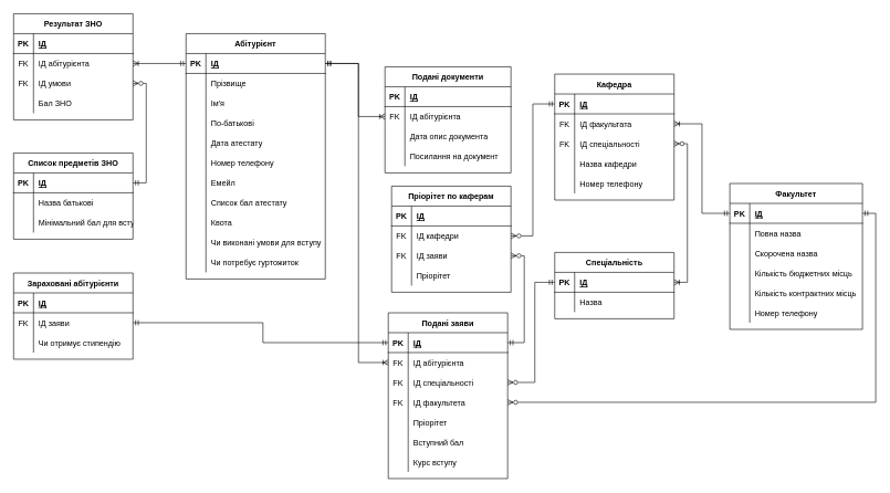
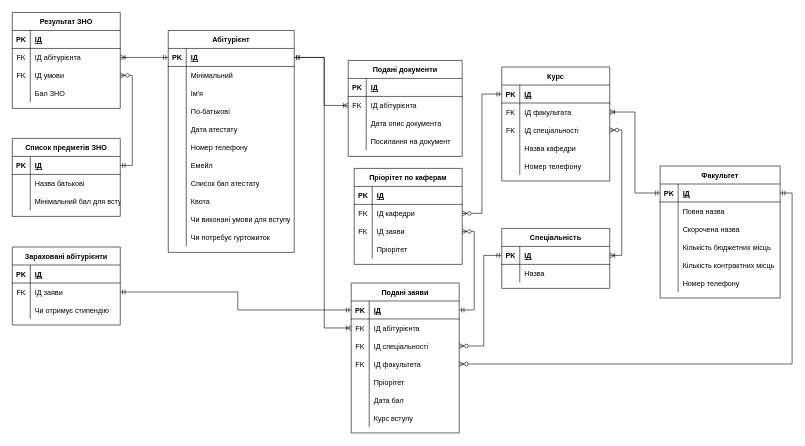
- <mxCell id="8" value="Прізвище" style="shape=partialRectangle;connectable=0;fillColor=none;top=0;left=0;bottom=0;right=0;align=left;spacingLeft=6;overflow=hidden;" parent="6" vertex="1"><mxGeometry x="30" width="180" height="30" as="geometry"><mxRectangle width="180" height="30" as="alternateBounds" /></mxGeometry></mxCell>
+ <mxCell id="8" value="Мінімальний" style="shape=partialRectangle;connectable=0;fillColor=none;top=0;left=0;bottom=0;right=0;align=left;spacingLeft=6;overflow=hidden;" parent="6" vertex="1"><mxGeometry x="30" width="180" height="30" as="geometry"><mxRectangle width="180" height="30" as="alternateBounds" /></mxGeometry></mxCell>
- <mxCell id="133" value="Кафедра" style="shape=table;startSize=30;container=1;collapsible=1;childLayout=tableLayout;fixedRows=1;rowLines=0;fontStyle=1;align=center;resizeLast=1;" parent="1" vertex="1"><mxGeometry x="836" y="111" width="180" height="190" as="geometry" /></mxCell>
+ <mxCell id="133" value="Курс" style="shape=table;startSize=30;container=1;collapsible=1;childLayout=tableLayout;fixedRows=1;rowLines=0;fontStyle=1;align=center;resizeLast=1;" parent="1" vertex="1"><mxGeometry x="836" y="111" width="180" height="190" as="geometry" /></mxCell>
- <mxCell id="103" value="Вступний бал" style="shape=partialRectangle;connectable=0;fillColor=none;top=0;left=0;bottom=0;right=0;align=left;spacingLeft=6;overflow=hidden;" parent="101" vertex="1"><mxGeometry x="30" width="150" height="30" as="geometry"><mxRectangle width="150" height="30" as="alternateBounds" /></mxGeometry></mxCell>
+ <mxCell id="103" value="Дата бал" style="shape=partialRectangle;connectable=0;fillColor=none;top=0;left=0;bottom=0;right=0;align=left;spacingLeft=6;overflow=hidden;" parent="101" vertex="1"><mxGeometry x="30" width="150" height="30" as="geometry"><mxRectangle width="150" height="30" as="alternateBounds" /></mxGeometry></mxCell>
